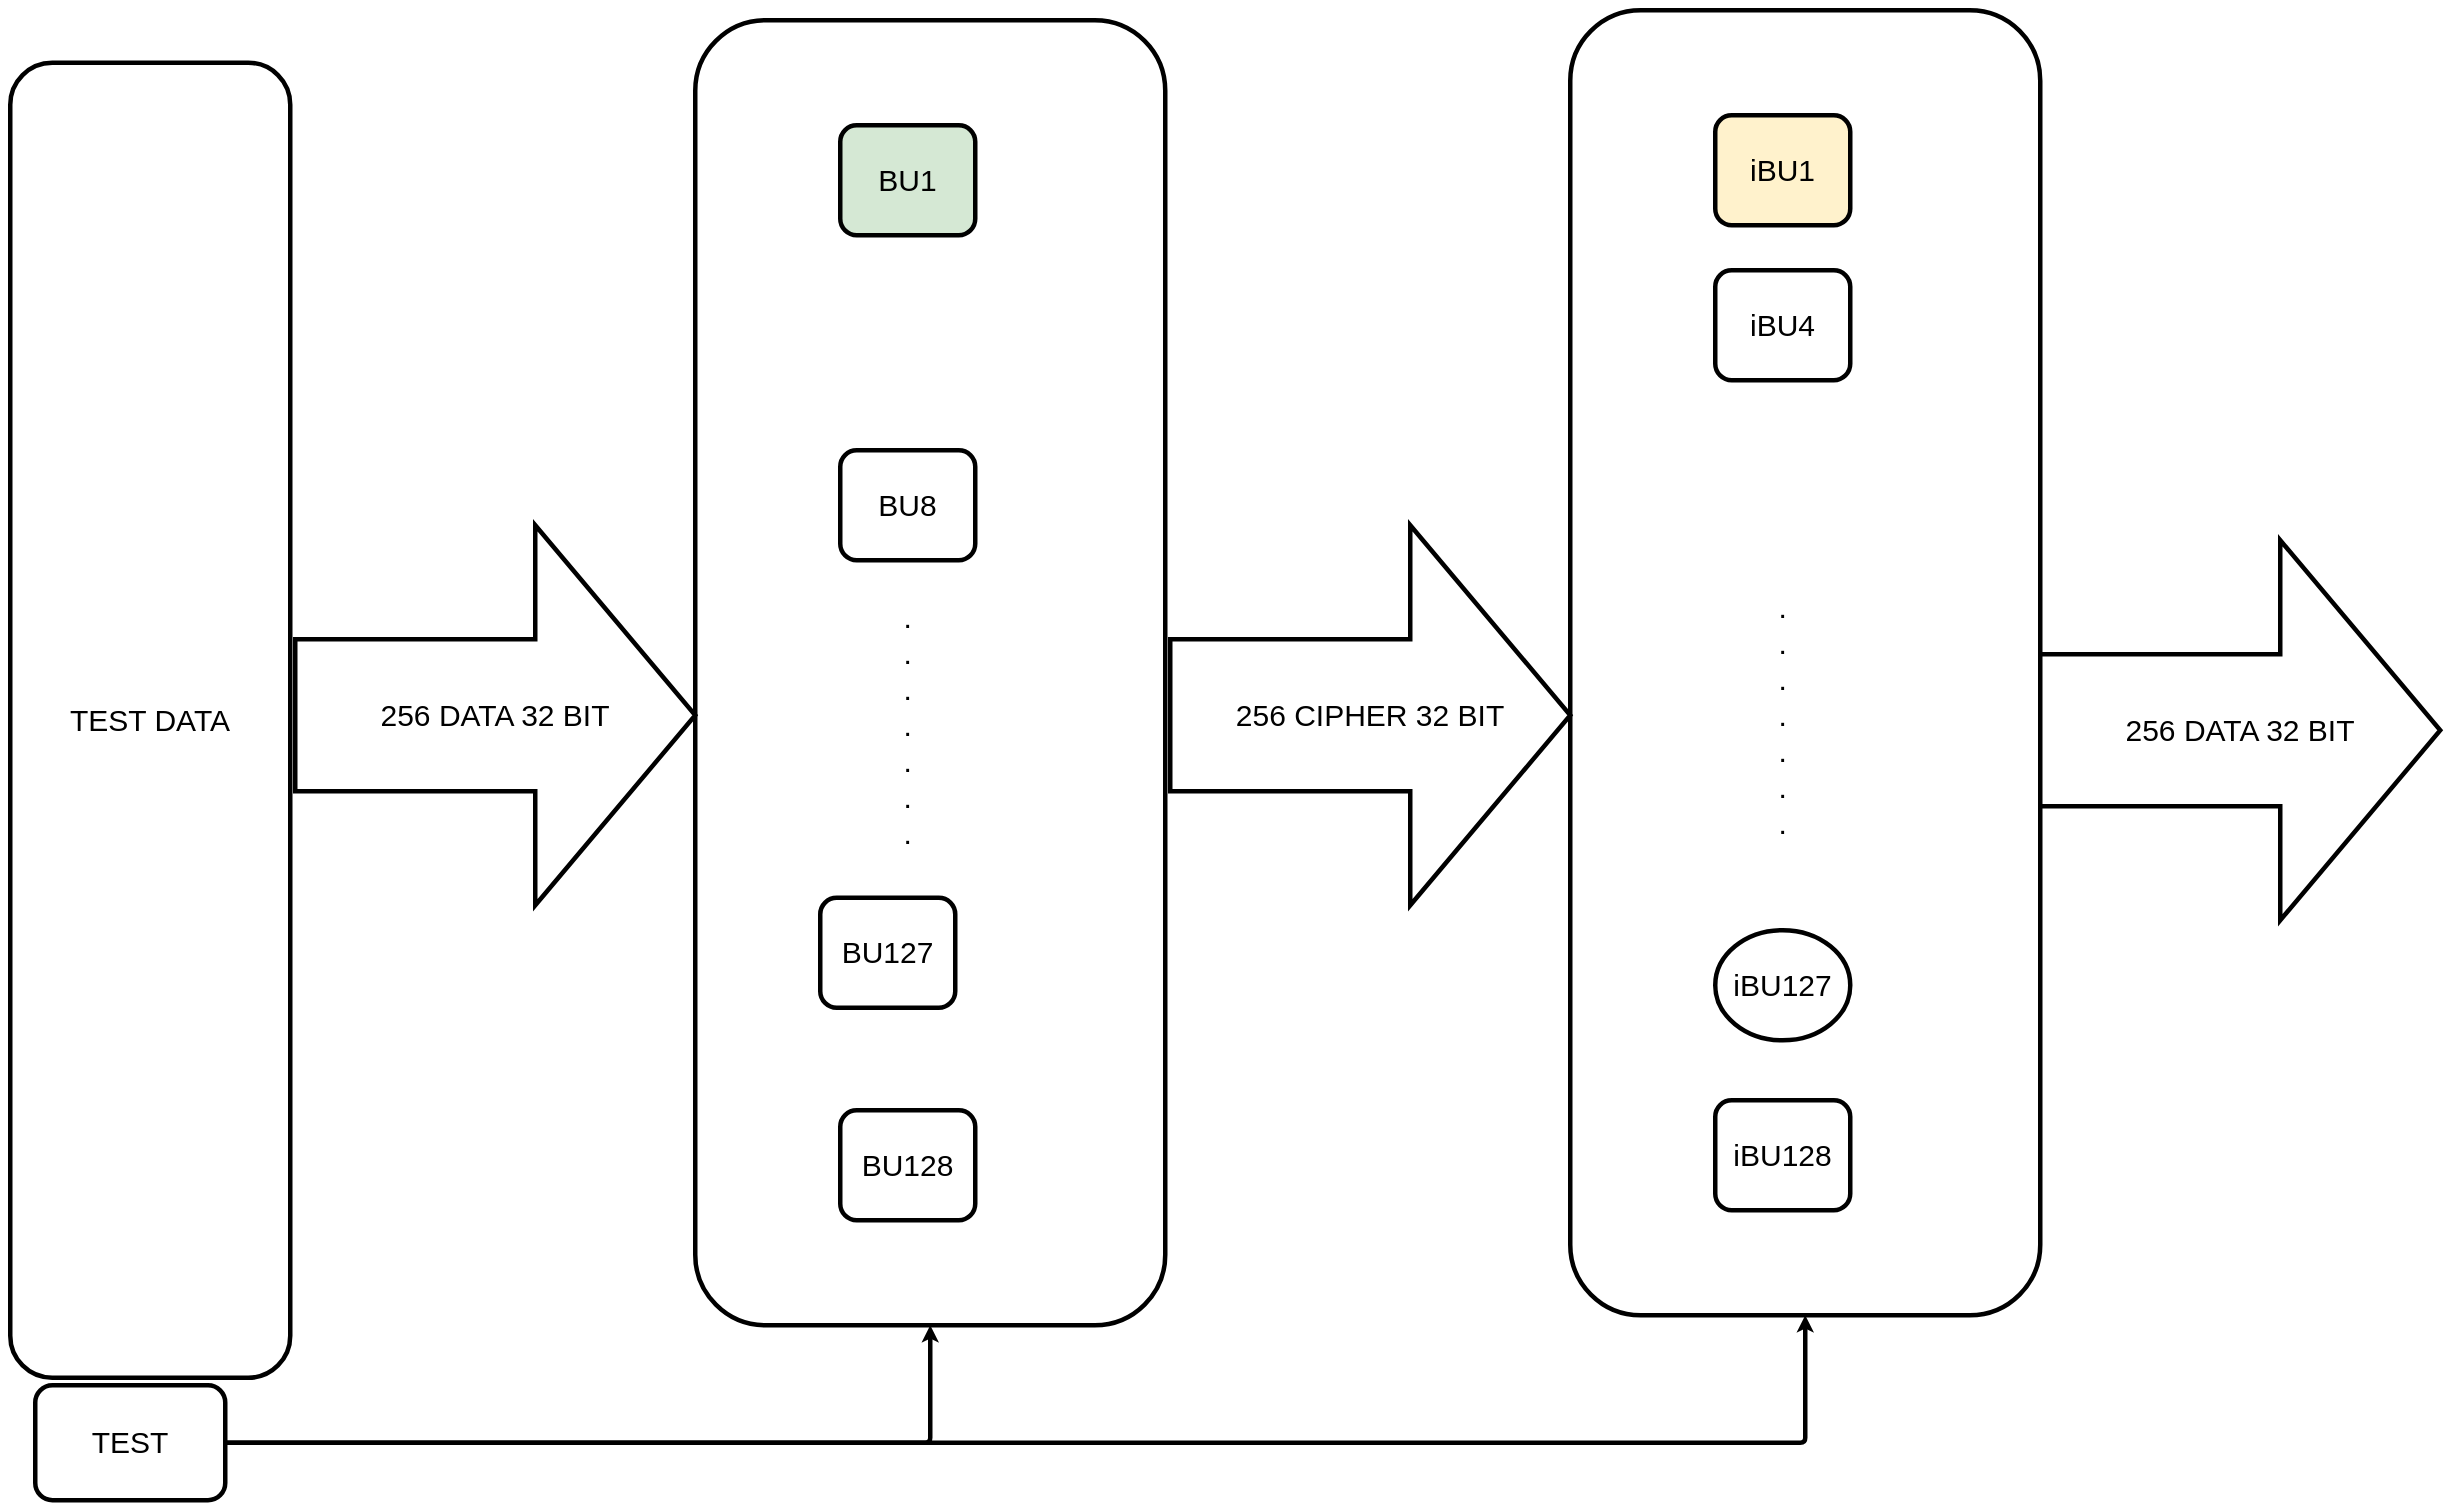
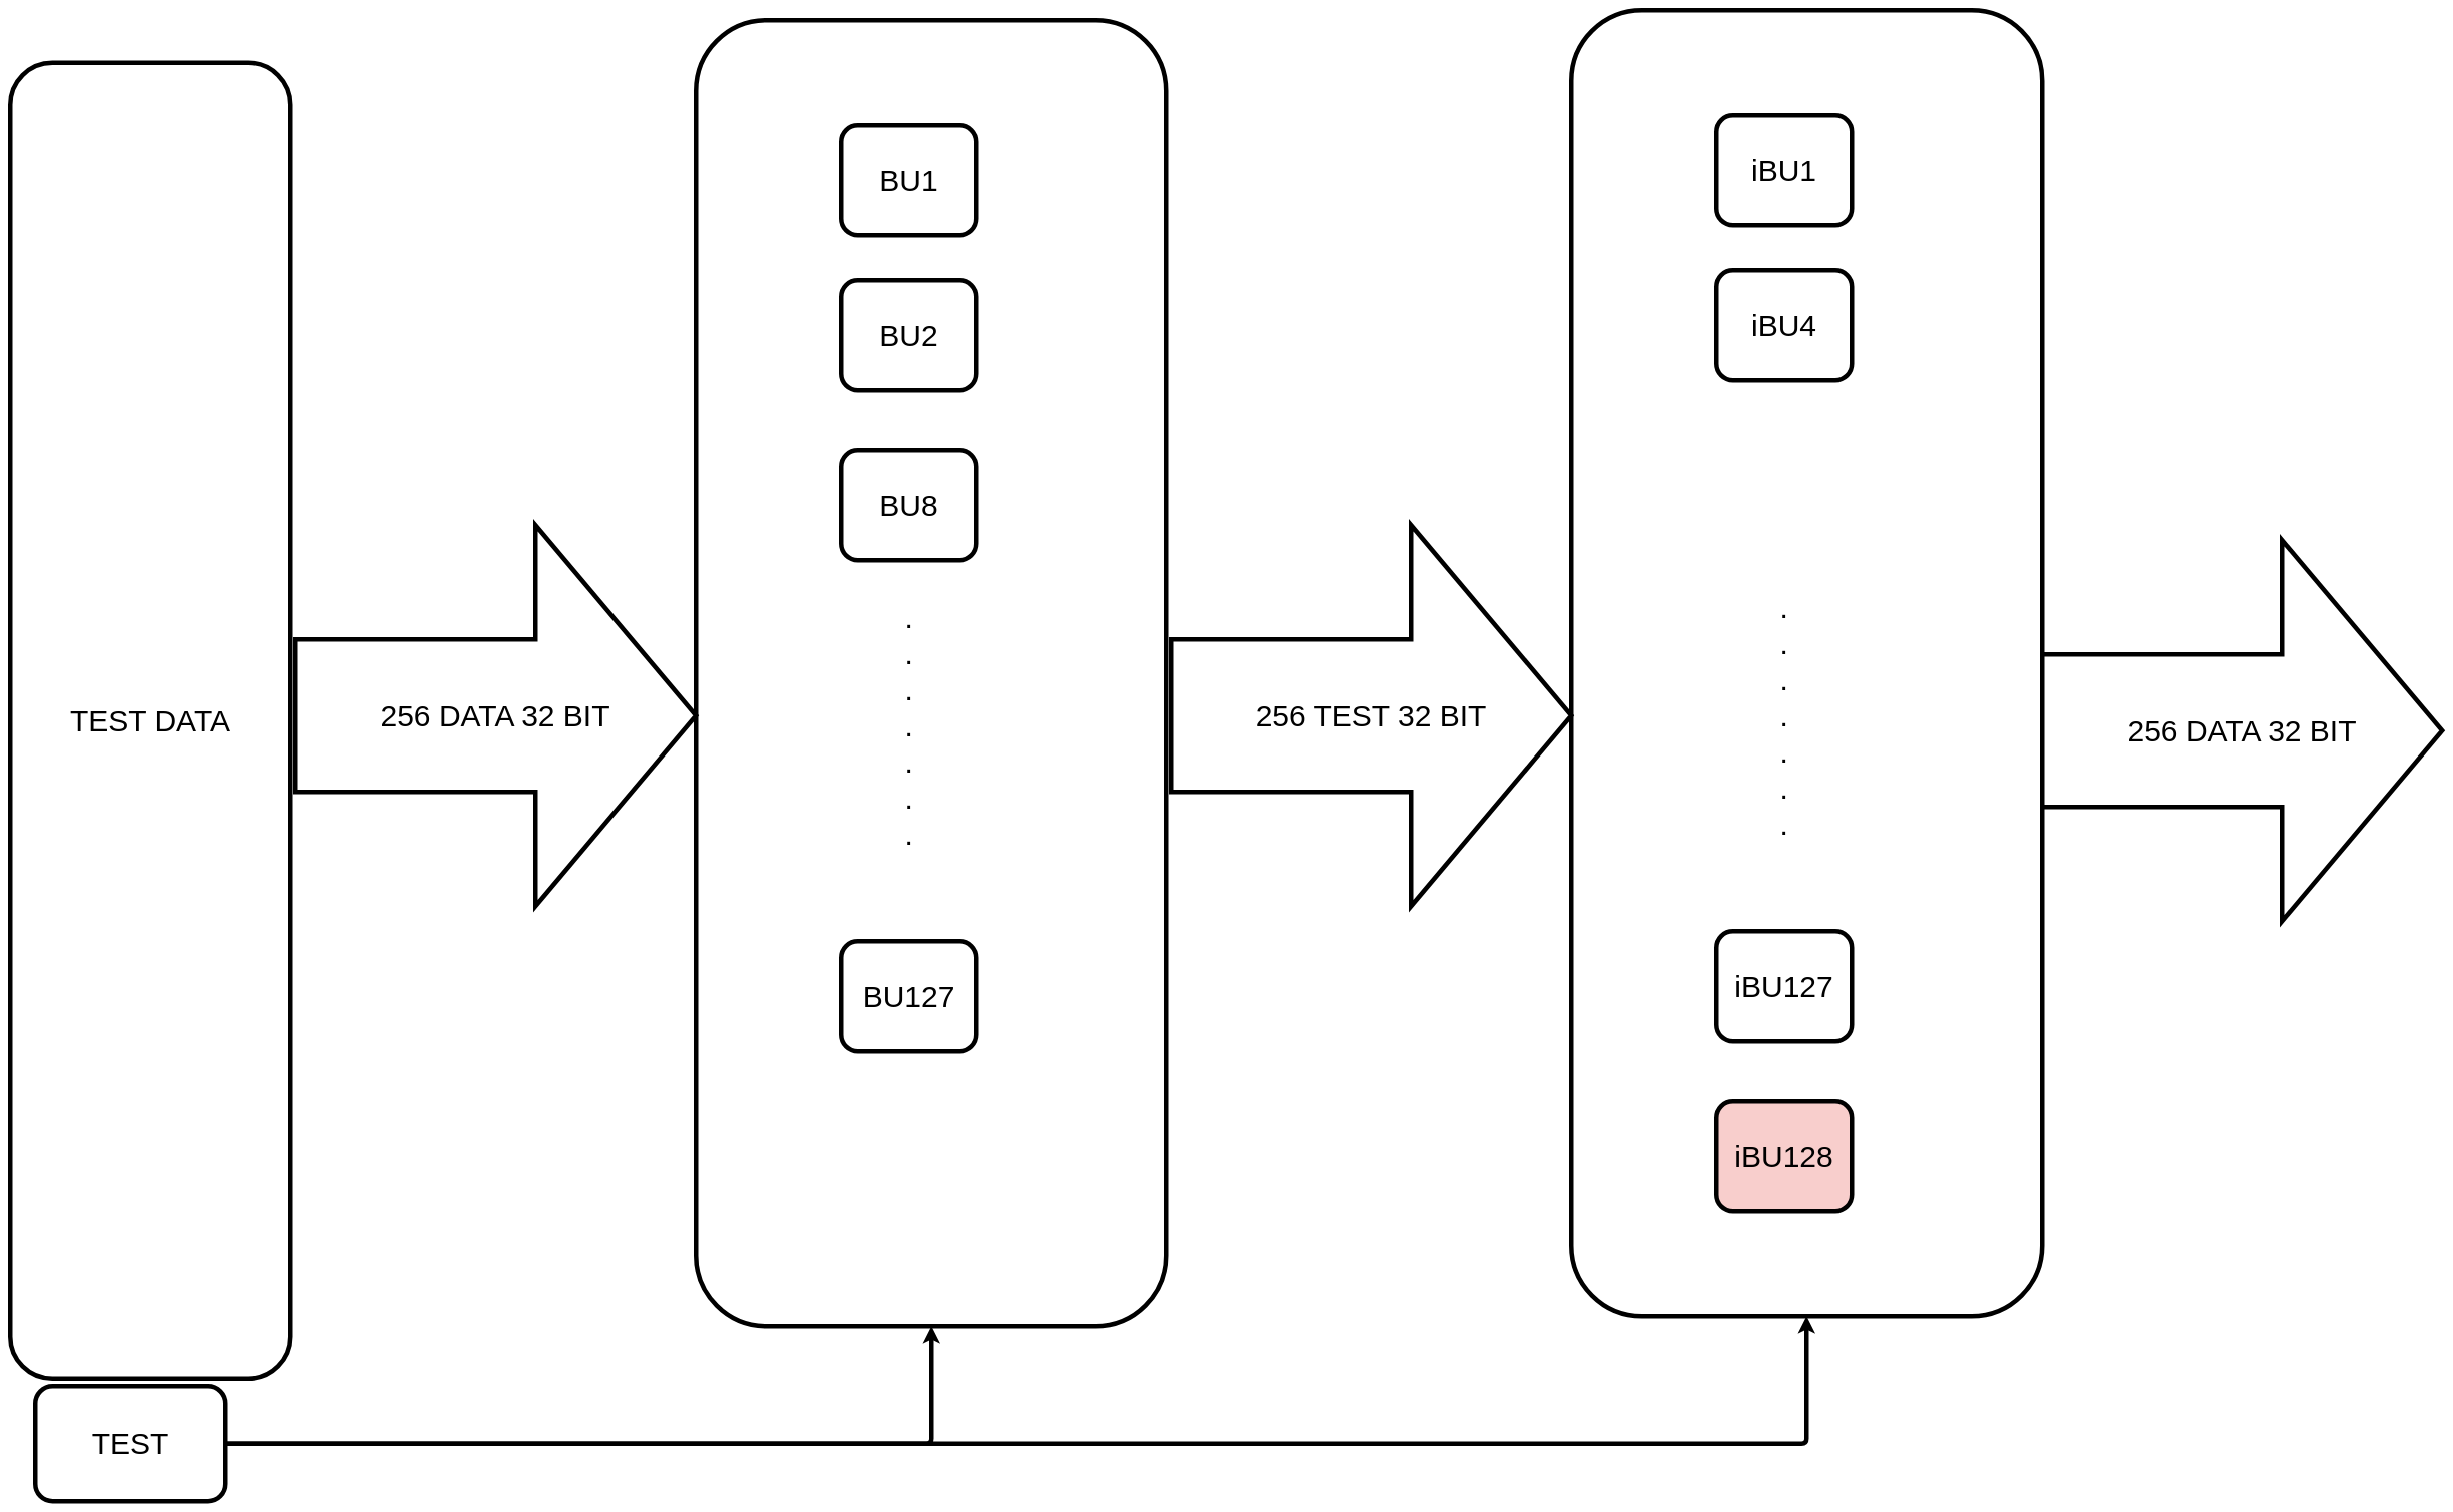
- <mxCell id="10" value="iBU1" style="rounded=1;whiteSpace=wrap;html=1;strokeWidth=9;fontSize=60;fillColor=#fff2cc;" vertex="1" parent="1"><mxGeometry x="3430" y="230" width="270" height="220" as="geometry" /></mxCell>
+ <mxCell id="10" value="iBU1" style="rounded=1;whiteSpace=wrap;html=1;strokeWidth=9;fontSize=60;" vertex="1" parent="1"><mxGeometry x="3430" y="230" width="270" height="220" as="geometry" /></mxCell>
- <mxCell id="3" value="BU1" style="rounded=1;whiteSpace=wrap;html=1;strokeWidth=9;fontSize=60;fillColor=#d5e8d4;" vertex="1" parent="1"><mxGeometry x="1680" y="250" width="270" height="220" as="geometry" /></mxCell>
+ <mxCell id="3" value="BU1" style="rounded=1;whiteSpace=wrap;html=1;strokeWidth=9;fontSize=60;" vertex="1" parent="1"><mxGeometry x="1680" y="250" width="270" height="220" as="geometry" /></mxCell>
+ <mxCell id="4" value="BU2" style="rounded=1;whiteSpace=wrap;html=1;strokeWidth=9;fontSize=60;" vertex="1" parent="1"><mxGeometry x="1680" y="560" width="270" height="220" as="geometry" /></mxCell>
- <mxCell id="17" value="256 CIPHER 32 BIT" style="shape=singleArrow;whiteSpace=wrap;html=1;arrowWidth=0.4;arrowSize=0.4;strokeWidth=9;fontSize=60;verticalAlign=middle;" vertex="1" parent="1"><mxGeometry x="2340" y="1050" width="800" height="760" as="geometry" /></mxCell>
+ <mxCell id="17" value="256 TEST 32 BIT" style="shape=singleArrow;whiteSpace=wrap;html=1;arrowWidth=0.4;arrowSize=0.4;strokeWidth=9;fontSize=60;verticalAlign=middle;" vertex="1" parent="1"><mxGeometry x="2340" y="1050" width="800" height="760" as="geometry" /></mxCell>
- <mxCell id="6" value="BU127" style="rounded=1;whiteSpace=wrap;html=1;strokeWidth=9;fontSize=60;" vertex="1" parent="1"><mxGeometry x="1640" y="1795" width="270" height="220" as="geometry" /></mxCell>
+ <mxCell id="6" value="BU127" style="rounded=1;whiteSpace=wrap;html=1;strokeWidth=9;fontSize=60;" vertex="1" parent="1"><mxGeometry x="1680" y="1880" width="270" height="220" as="geometry" /></mxCell>
- <mxCell id="12" value="iBU127" style="ellipse;whiteSpace=wrap;html=1;strokeWidth=9;fontSize=60;" vertex="1" parent="1"><mxGeometry x="3430" y="1860" width="270" height="220" as="geometry" /></mxCell>
+ <mxCell id="12" value="iBU127" style="rounded=1;whiteSpace=wrap;html=1;strokeWidth=9;fontSize=60;" vertex="1" parent="1"><mxGeometry x="3430" y="1860" width="270" height="220" as="geometry" /></mxCell>
- <mxCell id="13" value="iBU128" style="rounded=1;whiteSpace=wrap;html=1;strokeWidth=9;fontSize=60;" vertex="1" parent="1"><mxGeometry x="3430" y="2200" width="270" height="220" as="geometry" /></mxCell>
+ <mxCell id="13" value="iBU128" style="rounded=1;whiteSpace=wrap;html=1;strokeWidth=9;fontSize=60;fillColor=#f8cecc;" vertex="1" parent="1"><mxGeometry x="3430" y="2200" width="270" height="220" as="geometry" /></mxCell>
- <mxCell id="7" value="BU128" style="rounded=1;whiteSpace=wrap;html=1;strokeWidth=9;fontSize=60;" vertex="1" parent="1"><mxGeometry x="1680" y="2220" width="270" height="220" as="geometry" /></mxCell>
